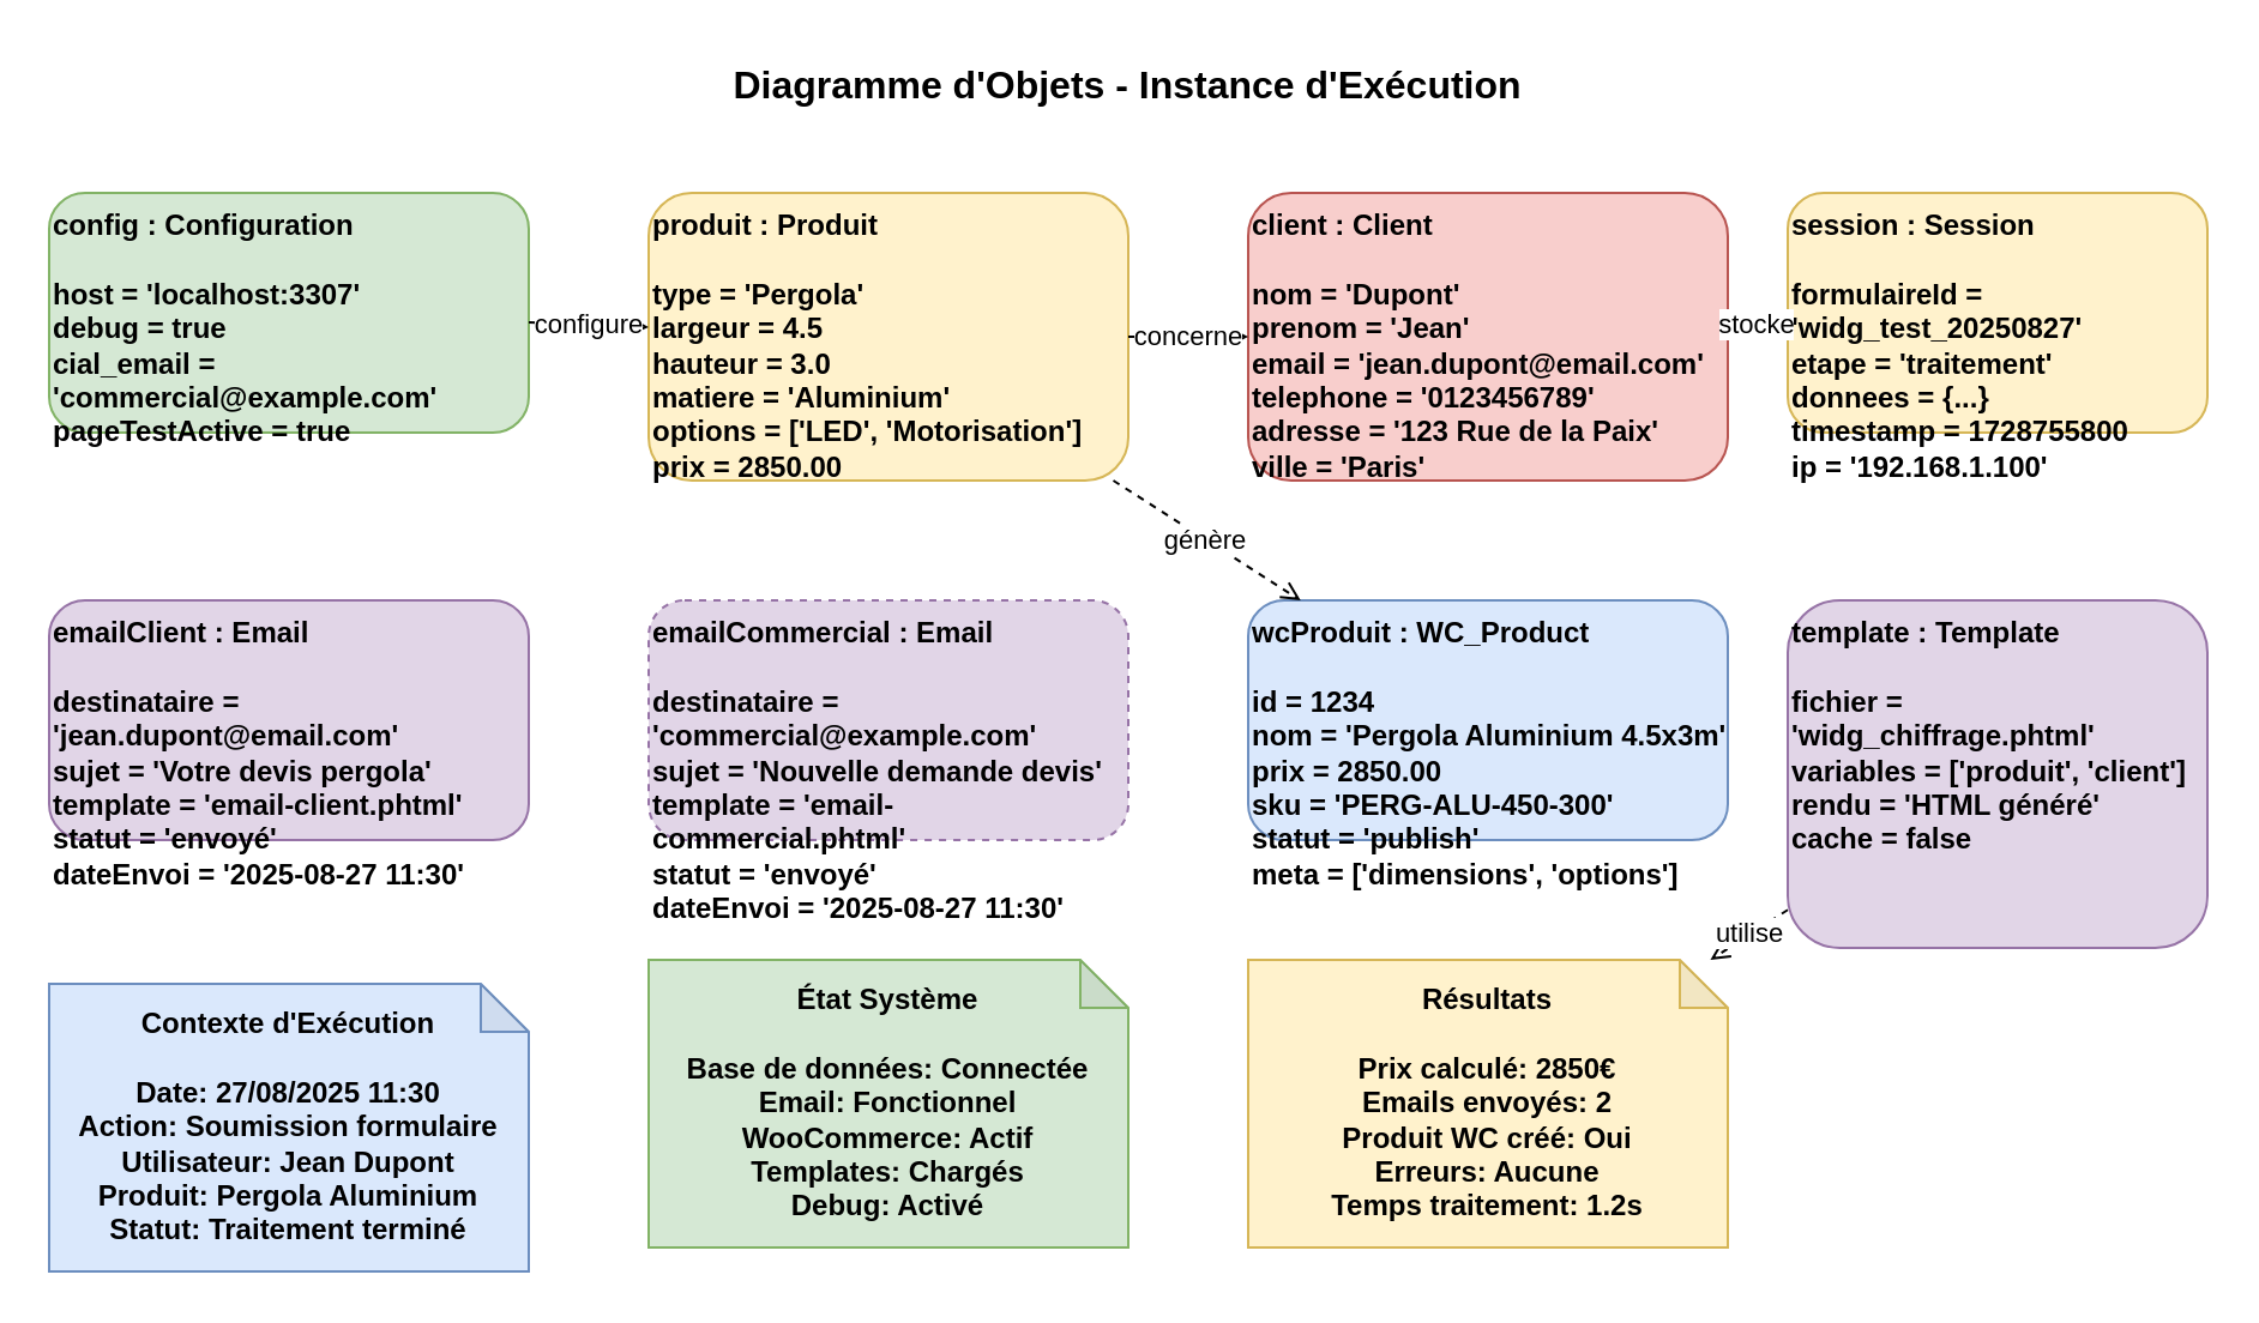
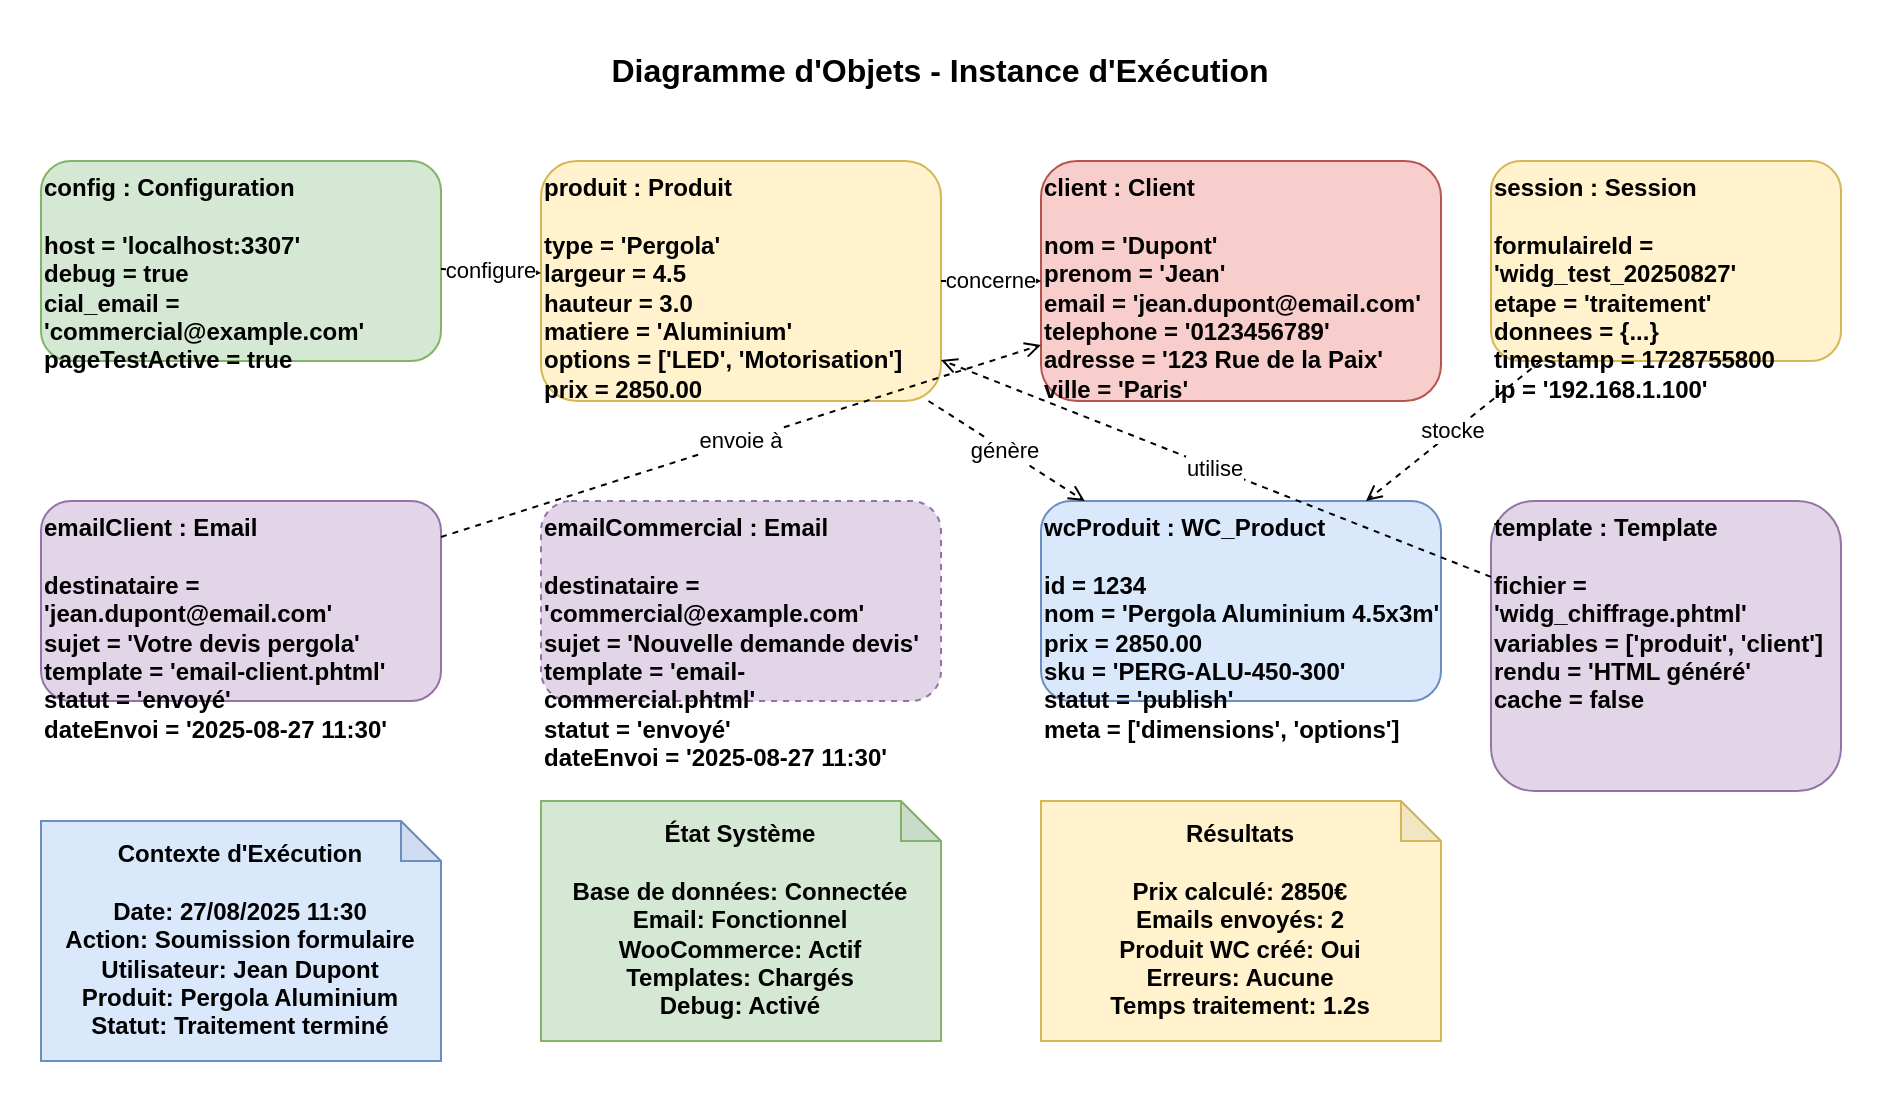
- <mxCell id="16" value="stocke" style="endArrow=open;endFill=1;html=1;rounded=0;dashed=1;" edge="1" parent="1" source="9" target="5"><mxGeometry width="160" relative="1" as="geometry"><mxPoint x="745" y="130" as="sourcePoint" /><mxPoint x="720" y="140" as="targetPoint" /></mxGeometry></mxCell>
+ <mxCell id="16" value="stocke" style="endArrow=open;endFill=1;html=1;rounded=0;dashed=1;" edge="1" parent="1" source="9" target="8"><mxGeometry width="160" relative="1" as="geometry"><mxPoint x="745" y="130" as="sourcePoint" /><mxPoint x="720" y="140" as="targetPoint" /></mxGeometry></mxCell>
+ <mxCell id="14" value="envoie à" style="endArrow=open;endFill=1;html=1;rounded=0;dashed=1;" edge="1" parent="1" source="6" target="5"><mxGeometry width="160" relative="1" as="geometry"><mxPoint x="170" y="250" as="sourcePoint" /><mxPoint x="520" y="200" as="targetPoint" /></mxGeometry></mxCell>
- <mxCell id="15" value="utilise" style="endArrow=open;endFill=1;html=1;rounded=0;dashed=1;" edge="1" parent="1" source="10" target="19"><mxGeometry width="160" relative="1" as="geometry"><mxPoint x="745" y="250" as="sourcePoint" /><mxPoint x="470" y="200" as="targetPoint" /></mxGeometry></mxCell>
+ <mxCell id="15" value="utilise" style="endArrow=open;endFill=1;html=1;rounded=0;dashed=1;" edge="1" parent="1" source="10" target="4"><mxGeometry width="160" relative="1" as="geometry"><mxPoint x="745" y="250" as="sourcePoint" /><mxPoint x="470" y="200" as="targetPoint" /></mxGeometry></mxCell>
